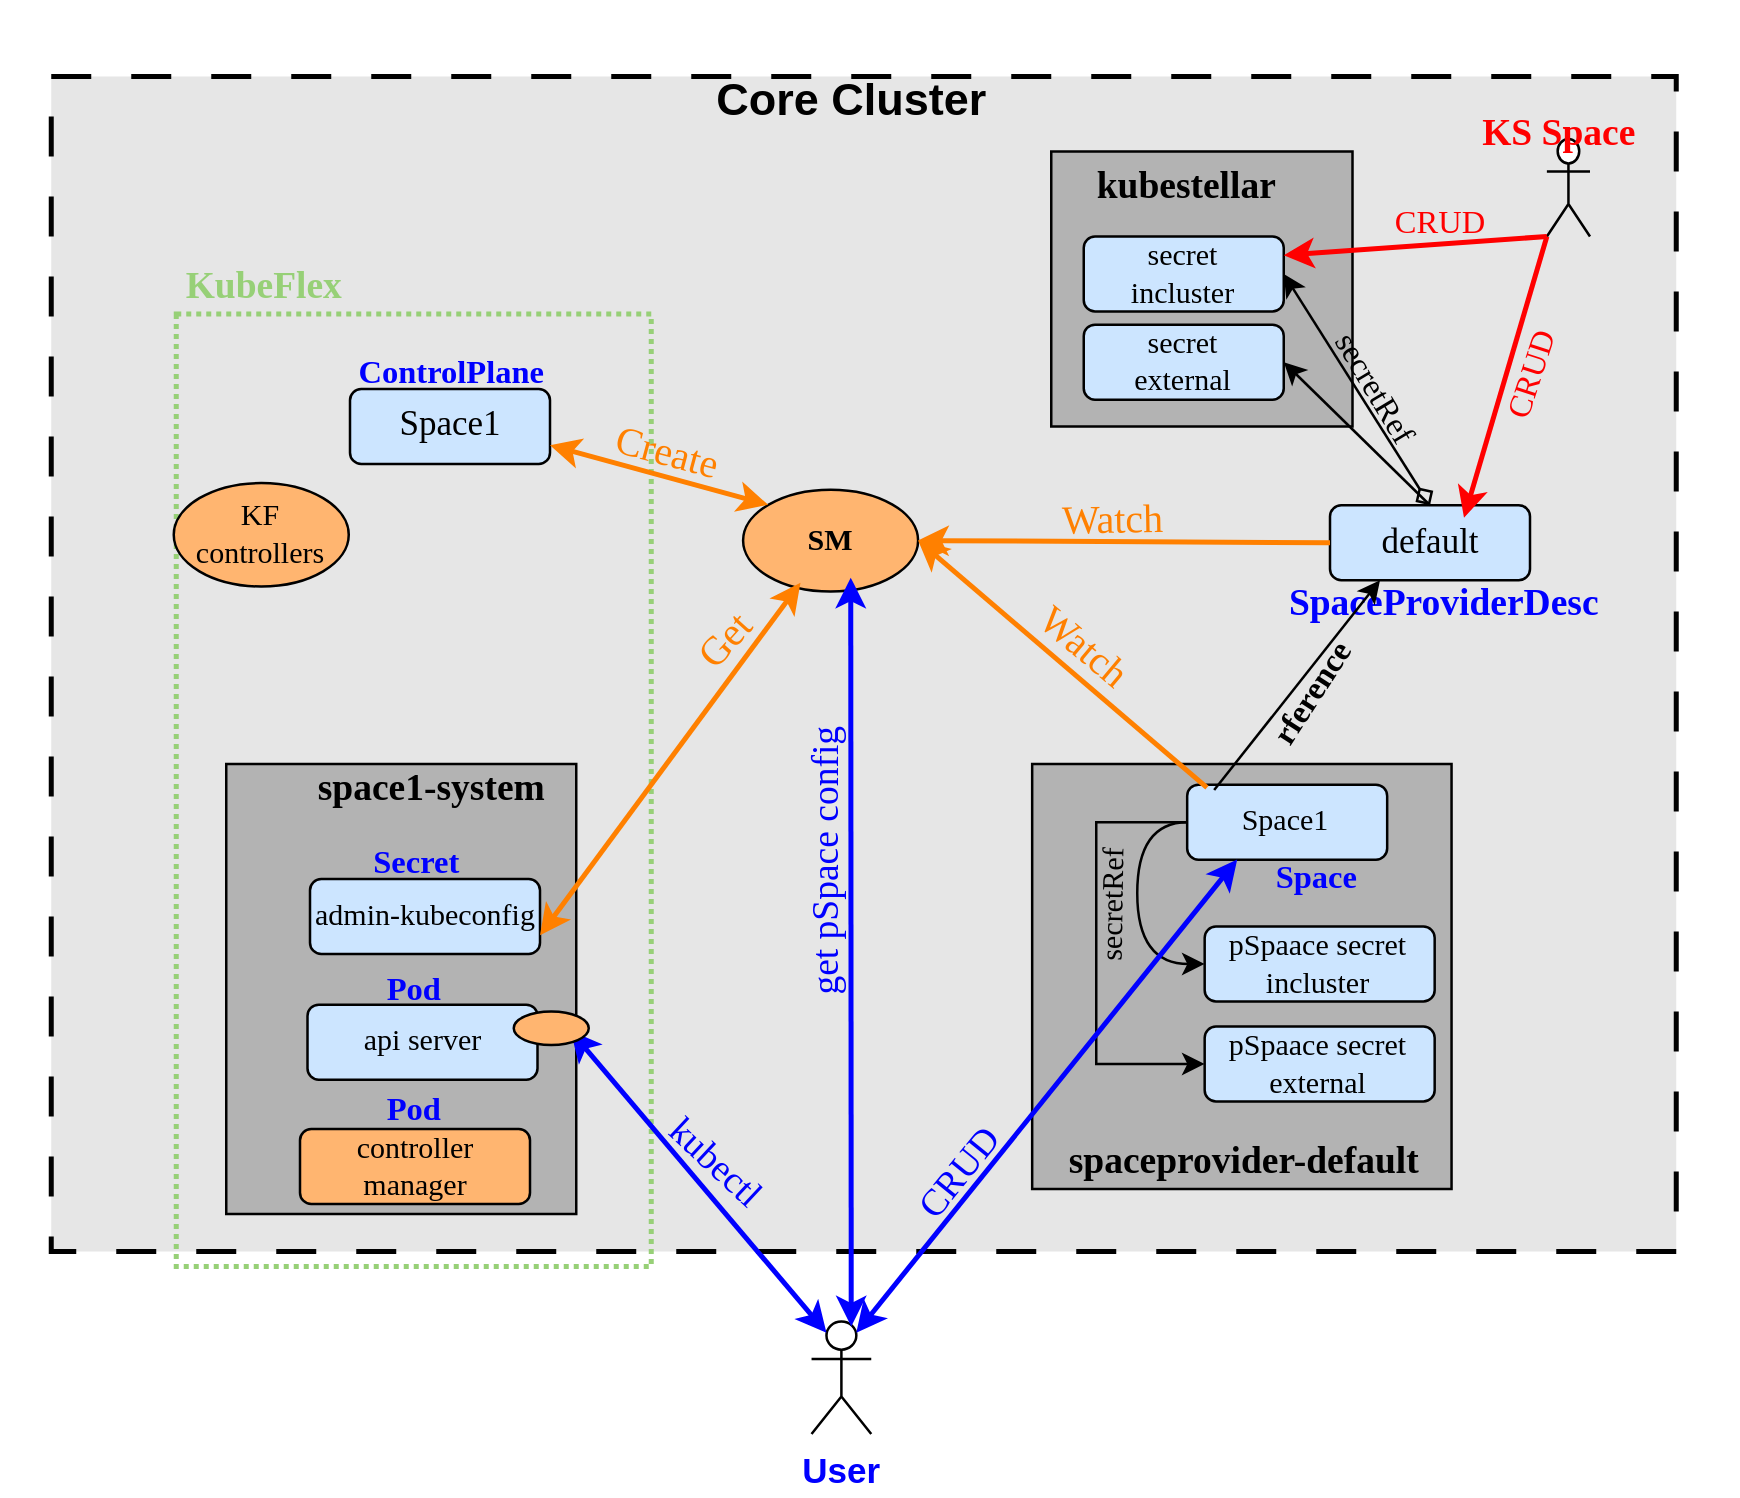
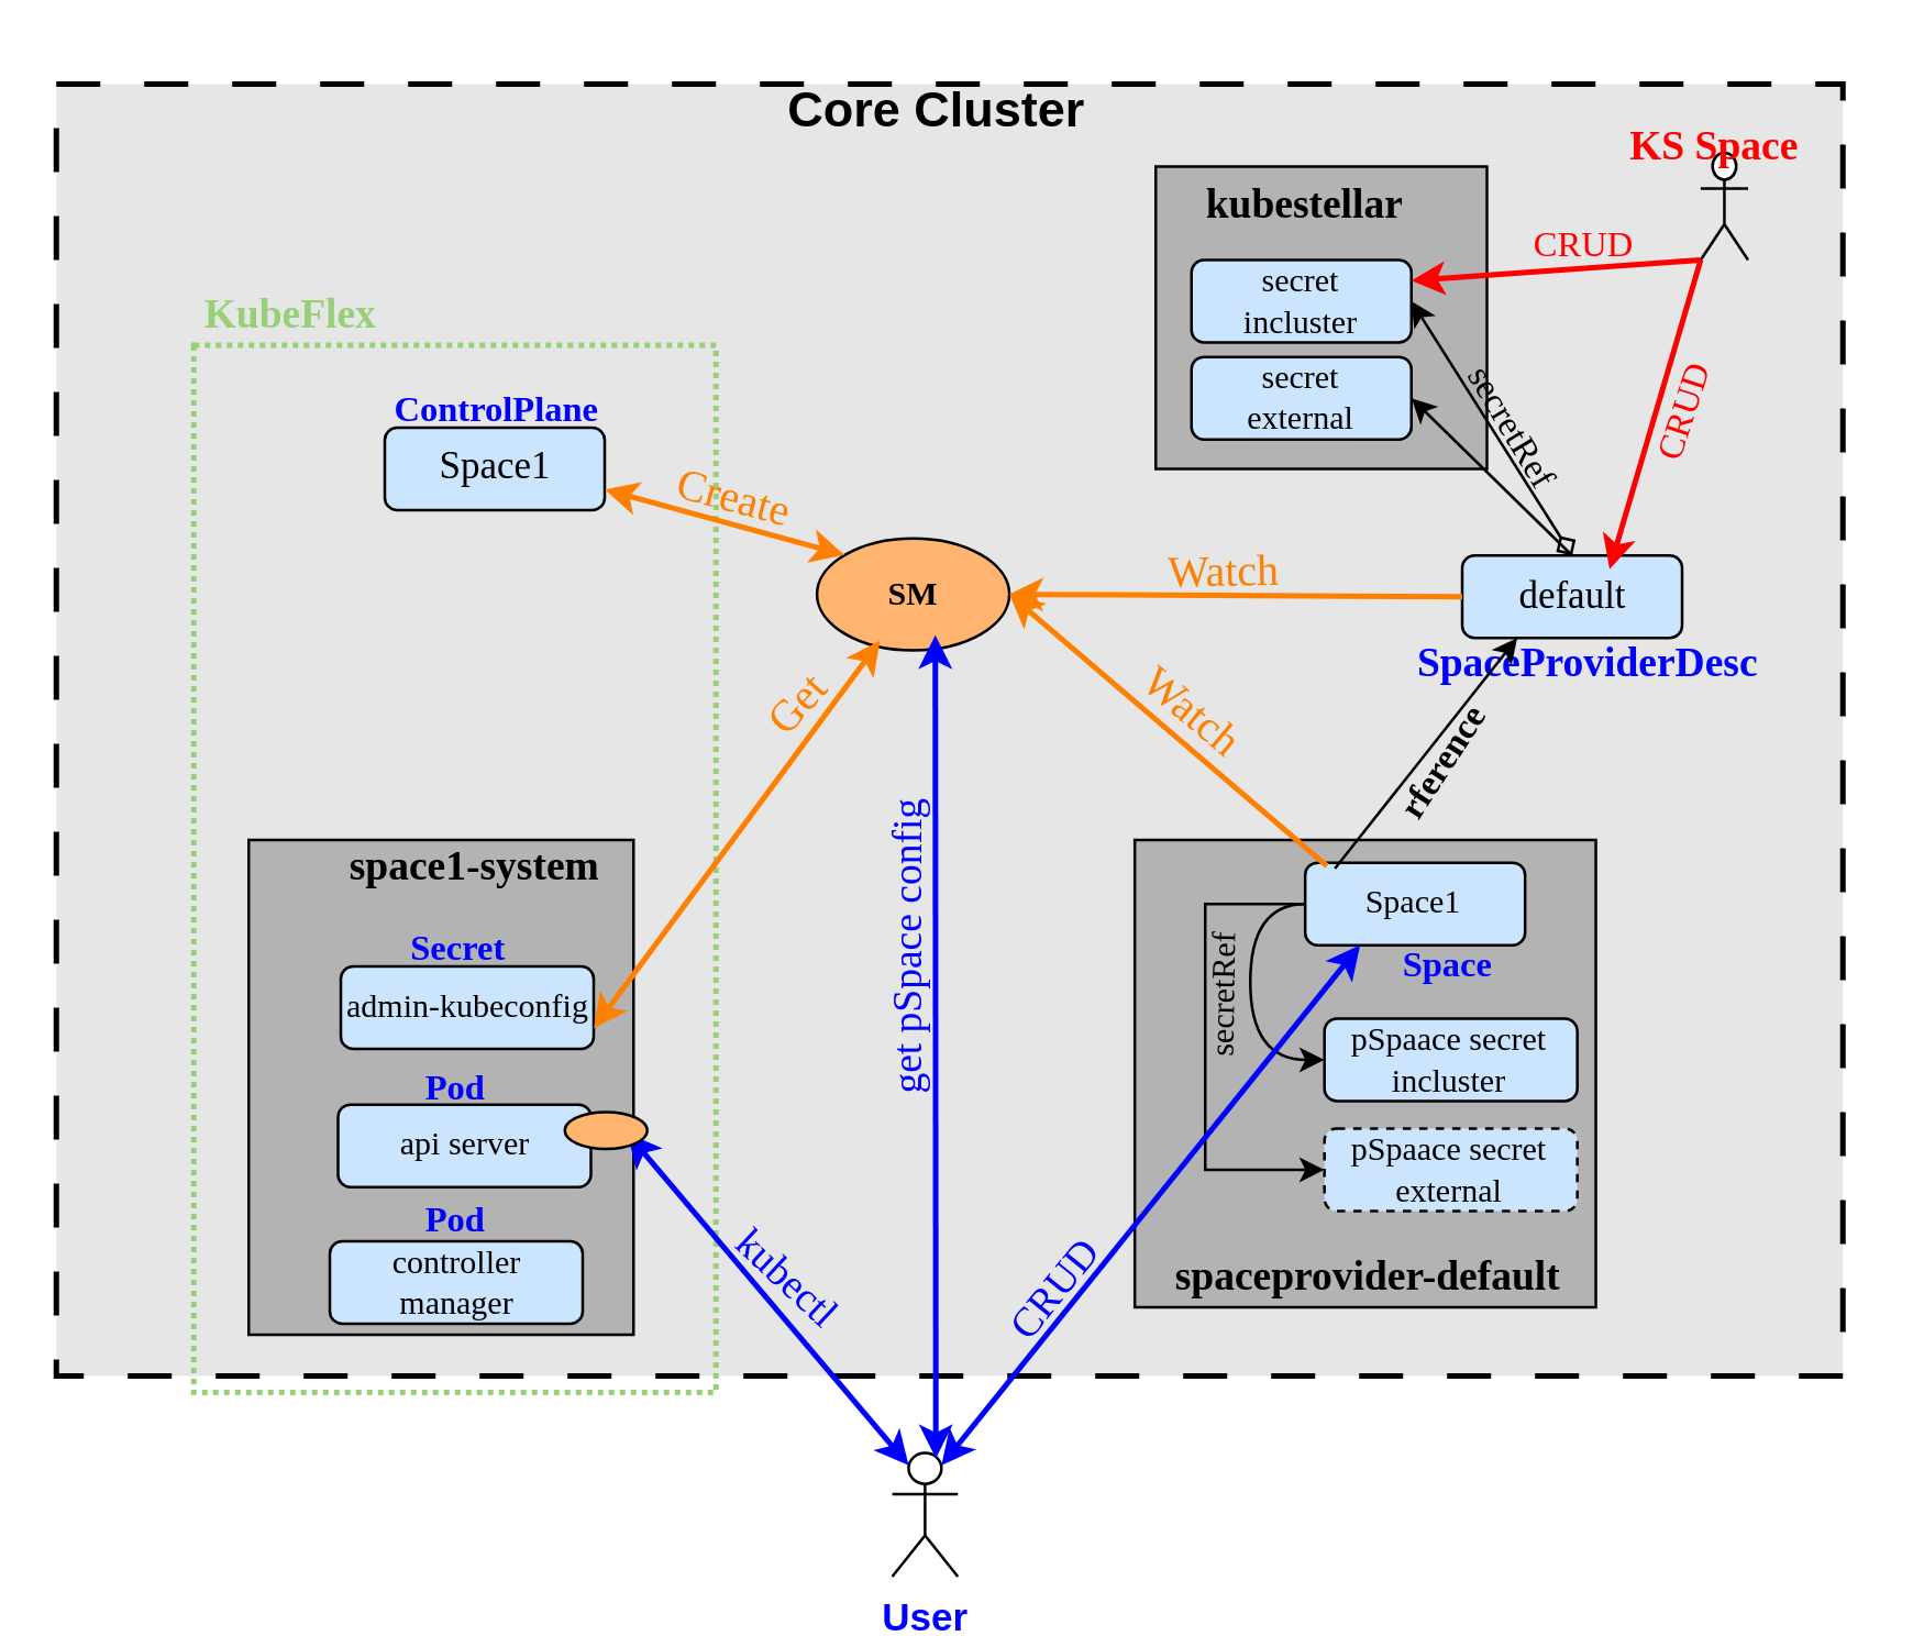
- <mxCell id="32" value="KF controllers" style="ellipse;whiteSpace=wrap;html=1;fillColor=#FFB570;fontFamily=Times New Roman;" parent="1" vertex="1"><mxGeometry x="69" y="192.62" width="70" height="41.38" as="geometry" /></mxCell>
- <mxCell id="17" value="pSpaace secret&lt;br&gt;external" style="rounded=1;whiteSpace=wrap;html=1;fillColor=#CCE5FF;fontFamily=Times New Roman;" parent="1" vertex="1"><mxGeometry x="481.37" y="410" width="92" height="30" as="geometry" /></mxCell>
+ <mxCell id="17" value="pSpaace secret&lt;br&gt;external" style="rounded=1;whiteSpace=wrap;html=1;fillColor=#CCE5FF;fontFamily=Times New Roman;dashed=1;" parent="1" vertex="1"><mxGeometry x="481.37" y="410" width="92" height="30" as="geometry" /></mxCell>
- <mxCell id="52" value="controller manager" style="rounded=1;whiteSpace=wrap;html=1;fillColor=#ffb570;fontFamily=Times New Roman;" parent="1" vertex="1"><mxGeometry x="119.5" y="451" width="92" height="30" as="geometry" /></mxCell>
+ <mxCell id="52" value="controller manager" style="rounded=1;whiteSpace=wrap;html=1;fillColor=#CCE5FF;fontFamily=Times New Roman;" parent="1" vertex="1"><mxGeometry x="119.5" y="451" width="92" height="30" as="geometry" /></mxCell>
